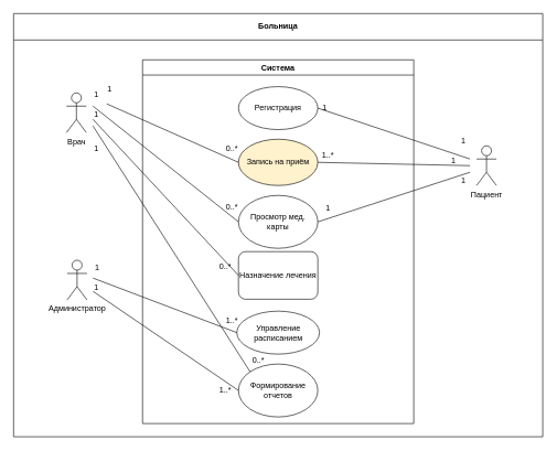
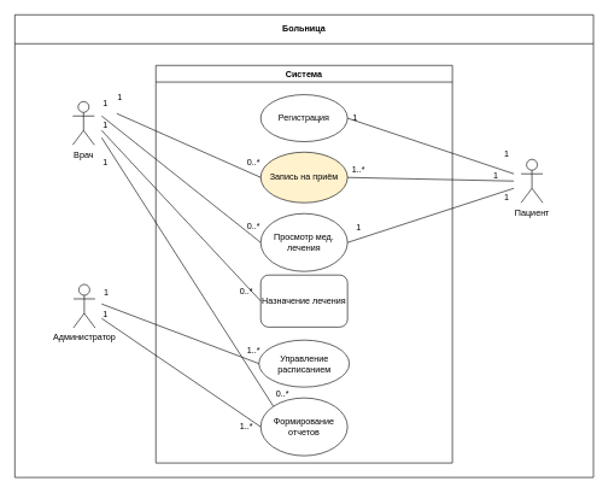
- <mxCell id="10" value="Просмотр мед. карты" style="ellipse;whiteSpace=wrap;html=1;" vertex="1" parent="6"><mxGeometry x="145" y="205" width="120" height="80" as="geometry" /></mxCell>
+ <mxCell id="10" value="Просмотр мед. лечения" style="ellipse;whiteSpace=wrap;html=1;" vertex="1" parent="6"><mxGeometry x="145" y="205" width="120" height="80" as="geometry" /></mxCell>
